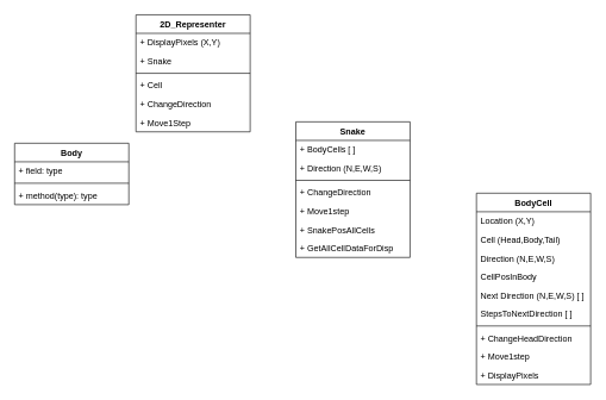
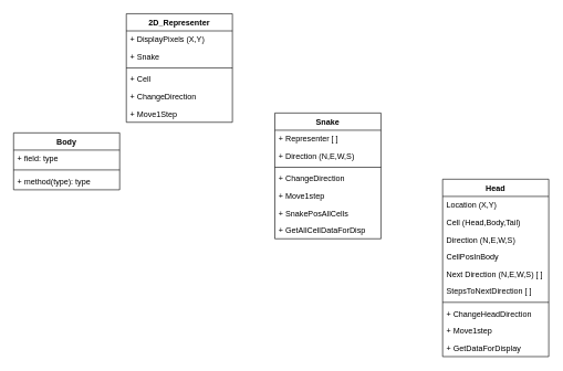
- <mxCell id="10" value="+ BodyCells [ ]" style="text;strokeColor=none;fillColor=none;align=left;verticalAlign=top;spacingLeft=4;spacingRight=4;overflow=hidden;rotatable=0;points=[[0,0.5],[1,0.5]];portConstraint=eastwest;" vertex="1" parent="9"><mxGeometry y="26" width="160" height="26" as="geometry" /></mxCell>
+ <mxCell id="10" value="+ Representer [ ]" style="text;strokeColor=none;fillColor=none;align=left;verticalAlign=top;spacingLeft=4;spacingRight=4;overflow=hidden;rotatable=0;points=[[0,0.5],[1,0.5]];portConstraint=eastwest;" vertex="1" parent="9"><mxGeometry y="26" width="160" height="26" as="geometry" /></mxCell>
- <mxCell id="17" value="BodyCell" style="swimlane;fontStyle=1;align=center;verticalAlign=top;childLayout=stackLayout;horizontal=1;startSize=26;horizontalStack=0;resizeParent=1;resizeLast=0;collapsible=1;marginBottom=0;rounded=0;shadow=0;strokeWidth=1;" vertex="1" parent="1"><mxGeometry x="667" y="270" width="160" height="268" as="geometry"><mxRectangle x="550" y="140" width="160" height="26" as="alternateBounds" /></mxGeometry></mxCell>
+ <mxCell id="17" value="Head" style="swimlane;fontStyle=1;align=center;verticalAlign=top;childLayout=stackLayout;horizontal=1;startSize=26;horizontalStack=0;resizeParent=1;resizeLast=0;collapsible=1;marginBottom=0;rounded=0;shadow=0;strokeWidth=1;" vertex="1" parent="1"><mxGeometry x="667" y="270" width="160" height="268" as="geometry"><mxRectangle x="550" y="140" width="160" height="26" as="alternateBounds" /></mxGeometry></mxCell>
- <mxCell id="27" value="+ DisplayPixels" style="text;align=left;verticalAlign=top;spacingLeft=4;spacingRight=4;overflow=hidden;rotatable=0;points=[[0,0.5],[1,0.5]];portConstraint=eastwest;" vertex="1" parent="17"><mxGeometry y="242" width="160" height="26" as="geometry" /></mxCell>
+ <mxCell id="27" value="+ GetDataForDisplay" style="text;align=left;verticalAlign=top;spacingLeft=4;spacingRight=4;overflow=hidden;rotatable=0;points=[[0,0.5],[1,0.5]];portConstraint=eastwest;" vertex="1" parent="17"><mxGeometry y="242" width="160" height="26" as="geometry" /></mxCell>
